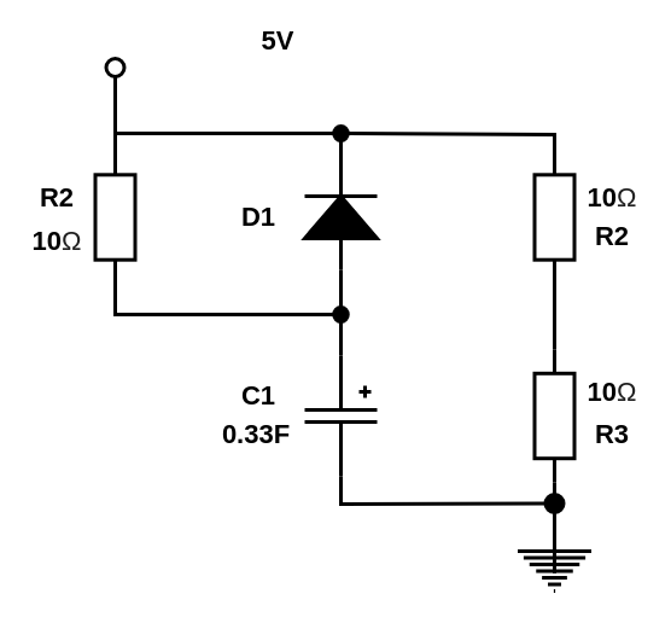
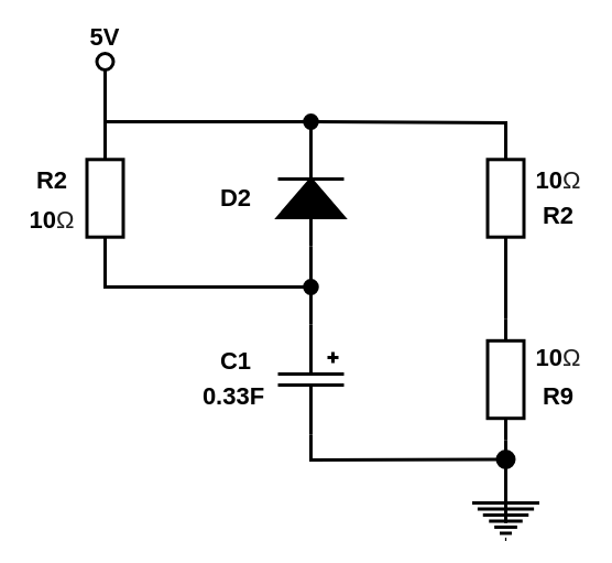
- <mxCell id="6" value="&lt;b&gt;&lt;font style=&quot;font-size: 22px;&quot;&gt;5V&lt;/font&gt;&lt;/b&gt;" style="text;html=1;align=center;verticalAlign=middle;whiteSpace=wrap;rounded=0;strokeWidth=3;" parent="1" vertex="1"><mxGeometry x="203" y="20" width="54" height="28" as="geometry" /></mxCell>
+ <mxCell id="6" value="&lt;b&gt;&lt;font style=&quot;font-size: 22px;&quot;&gt;5V&lt;/font&gt;&lt;/b&gt;" style="text;html=1;align=center;verticalAlign=middle;whiteSpace=wrap;rounded=0;strokeWidth=3;" parent="1" vertex="1"><mxGeometry x="68" y="20" width="54" height="28" as="geometry" /></mxCell>
- <mxCell id="27" value="&lt;b style=&quot;&quot;&gt;&lt;font style=&quot;font-size: 22px;&quot;&gt;D1&lt;/font&gt;&lt;/b&gt;" style="text;html=1;align=center;verticalAlign=middle;whiteSpace=wrap;rounded=0;" parent="1" vertex="1"><mxGeometry x="187" y="165.5" width="54" height="28" as="geometry" /></mxCell>
+ <mxCell id="27" value="&lt;b style=&quot;&quot;&gt;&lt;font style=&quot;font-size: 22px;&quot;&gt;D2&lt;/font&gt;&lt;/b&gt;" style="text;html=1;align=center;verticalAlign=middle;whiteSpace=wrap;rounded=0;" parent="1" vertex="1"><mxGeometry x="187" y="165.5" width="54" height="28" as="geometry" /></mxCell>
- <mxCell id="25" value="&lt;b style=&quot;&quot;&gt;&lt;font style=&quot;font-size: 22px;&quot;&gt;R3&lt;/font&gt;&lt;/b&gt;" style="text;html=1;align=center;verticalAlign=middle;whiteSpace=wrap;rounded=0;strokeWidth=3;" parent="1" vertex="1"><mxGeometry x="479.5" y="346" width="54" height="28" as="geometry" /></mxCell>
+ <mxCell id="25" value="&lt;b style=&quot;&quot;&gt;&lt;font style=&quot;font-size: 22px;&quot;&gt;R9&lt;/font&gt;&lt;/b&gt;" style="text;html=1;align=center;verticalAlign=middle;whiteSpace=wrap;rounded=0;strokeWidth=3;" parent="1" vertex="1"><mxGeometry x="479.5" y="346" width="54" height="28" as="geometry" /></mxCell>
